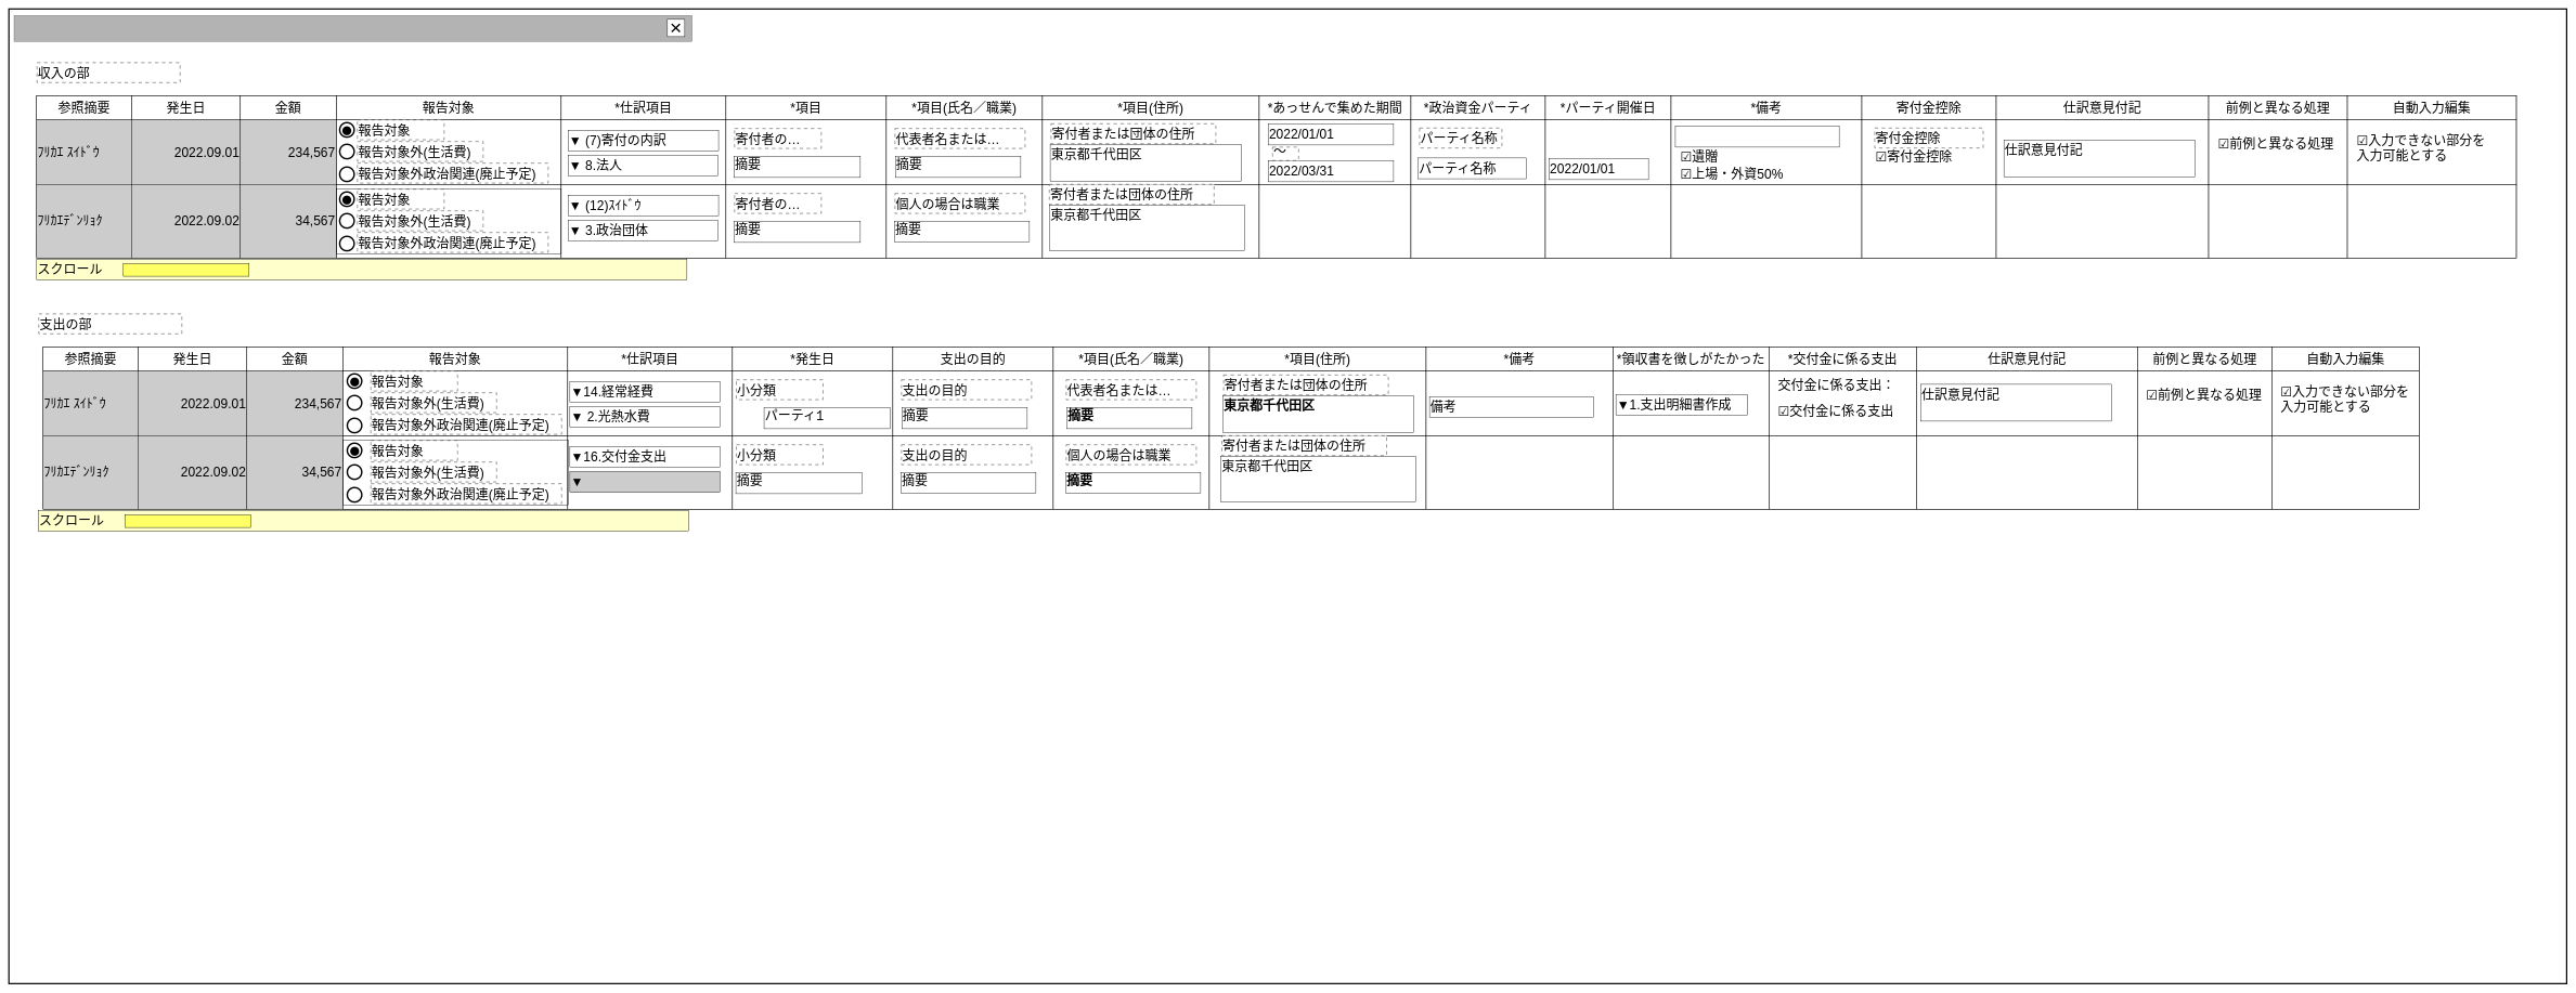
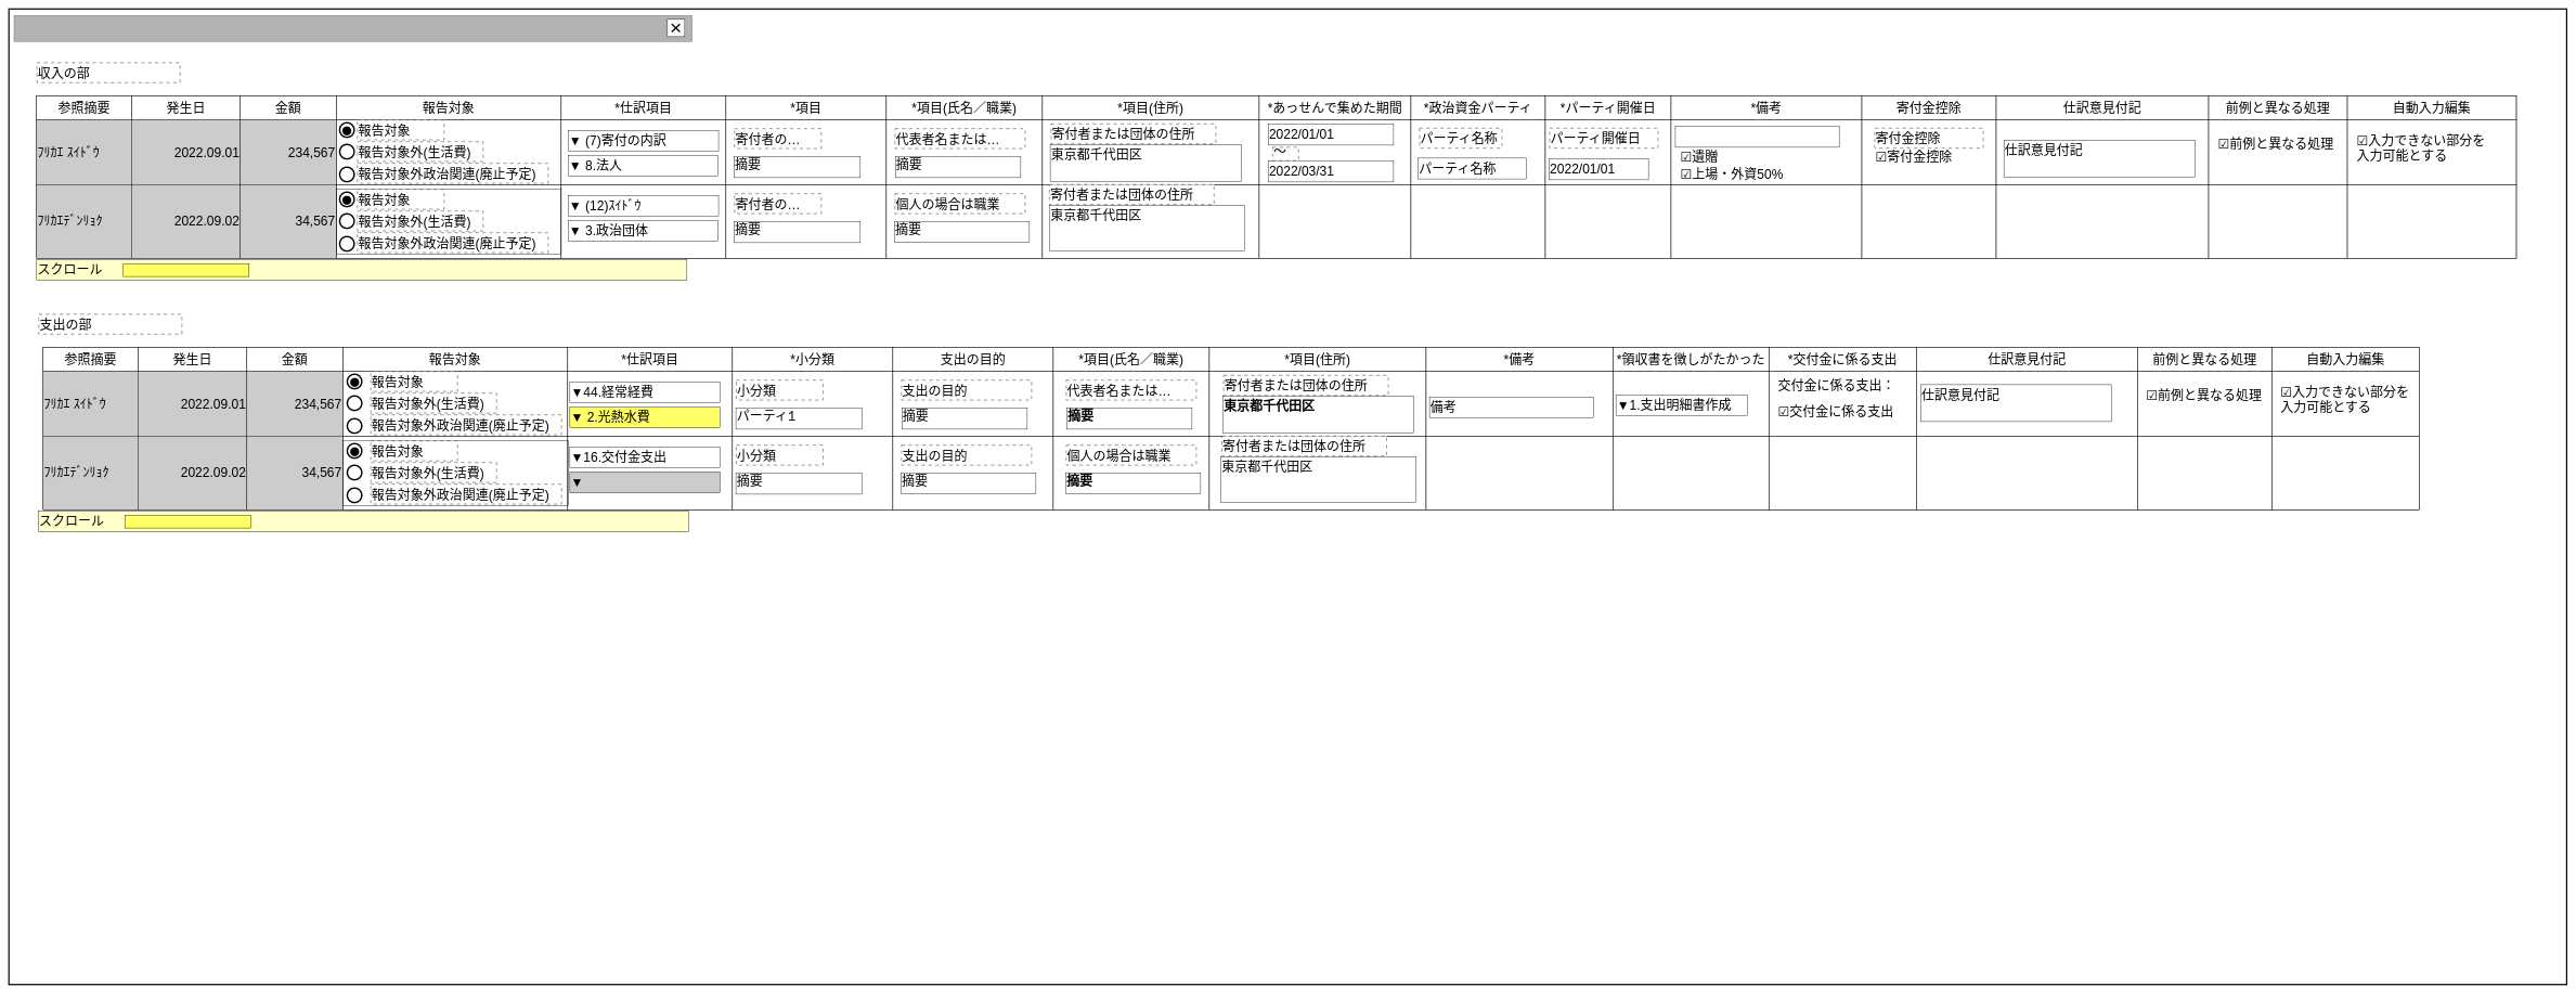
+ <mxCell id="105" value="&lt;span style=&quot;font-size: 30px;&quot;&gt;パーティ開催日&lt;/span&gt;" style="rounded=0;whiteSpace=wrap;html=1;align=left;dashed=1;dashPattern=8 8;verticalAlign=bottom;" parent="8" vertex="1"><mxGeometry x="3574" y="295" width="250" height="46" as="geometry" /></mxCell>
- <mxCell id="120" value="&lt;span style=&quot;font-size: 30px;&quot;&gt;*発生日&lt;/span&gt;" style="connectable=0;recursiveResize=0;strokeColor=inherit;fillColor=none;align=center;whiteSpace=wrap;html=1;" parent="114" vertex="1"><mxGeometry x="1590" width="370" height="55" as="geometry"><mxRectangle width="370" height="55" as="alternateBounds" /></mxGeometry></mxCell>
+ <mxCell id="120" value="&lt;span style=&quot;font-size: 30px;&quot;&gt;*小分類&lt;/span&gt;" style="connectable=0;recursiveResize=0;strokeColor=inherit;fillColor=none;align=center;whiteSpace=wrap;html=1;" parent="114" vertex="1"><mxGeometry x="1590" width="370" height="55" as="geometry"><mxRectangle width="370" height="55" as="alternateBounds" /></mxGeometry></mxCell>
- <mxCell id="163" value="&lt;div style=&quot;&quot;&gt;&lt;font style=&quot;font-size: 30px;&quot;&gt;▼14.&lt;/font&gt;&lt;font style=&quot;font-size: 30px;&quot;&gt;経常経費&lt;/font&gt;&lt;/div&gt;" style="rounded=0;whiteSpace=wrap;html=1;align=left;" parent="8" vertex="1"><mxGeometry x="1314" y="880" width="347" height="48" as="geometry" /></mxCell>
+ <mxCell id="163" value="&lt;div style=&quot;&quot;&gt;&lt;font style=&quot;font-size: 30px;&quot;&gt;▼44.&lt;/font&gt;&lt;font style=&quot;font-size: 30px;&quot;&gt;経常経費&lt;/font&gt;&lt;/div&gt;" style="rounded=0;whiteSpace=wrap;html=1;align=left;" parent="8" vertex="1"><mxGeometry x="1314" y="880" width="347" height="48" as="geometry" /></mxCell>
- <mxCell id="164" value="&lt;div style=&quot;&quot;&gt;&lt;font style=&quot;font-size: 30px;&quot;&gt;▼ 2.光熱水費&lt;/font&gt;&lt;/div&gt;" style="rounded=0;whiteSpace=wrap;html=1;align=left;" parent="8" vertex="1"><mxGeometry x="1314" y="938" width="346" height="48" as="geometry" /></mxCell>
+ <mxCell id="164" value="&lt;div style=&quot;&quot;&gt;&lt;font style=&quot;font-size: 30px;&quot;&gt;▼ 2.光熱水費&lt;/font&gt;&lt;/div&gt;" style="rounded=0;whiteSpace=wrap;html=1;align=left;fillColor=#ffff66;" parent="8" vertex="1"><mxGeometry x="1314" y="938" width="346" height="48" as="geometry" /></mxCell>
- <mxCell id="188" value="&lt;div style=&quot;&quot;&gt;&lt;div style=&quot;font-family: &amp;quot;MS GothIc&amp;quot;, Consolas, &amp;quot;Courier New&amp;quot;, monospace, Consolas, &amp;quot;Courier New&amp;quot;, monospace; line-height: 19px;&quot;&gt;&lt;font style=&quot;font-size: 30px;&quot;&gt;パーティ1&lt;/font&gt;&lt;/div&gt;&lt;/div&gt;" style="rounded=0;whiteSpace=wrap;html=1;align=left;fillColor=#FFFFFF;" parent="8" vertex="1"><mxGeometry x="1762" y="941" width="291" height="48" as="geometry" /></mxCell>
+ <mxCell id="188" value="&lt;div style=&quot;&quot;&gt;&lt;div style=&quot;font-family: &amp;quot;MS GothIc&amp;quot;, Consolas, &amp;quot;Courier New&amp;quot;, monospace, Consolas, &amp;quot;Courier New&amp;quot;, monospace; line-height: 19px;&quot;&gt;&lt;font style=&quot;font-size: 30px;&quot;&gt;パーティ1&lt;/font&gt;&lt;/div&gt;&lt;/div&gt;" style="rounded=0;whiteSpace=wrap;html=1;align=left;fillColor=#FFFFFF;" parent="8" vertex="1"><mxGeometry x="1697" y="941" width="291" height="48" as="geometry" /></mxCell>
